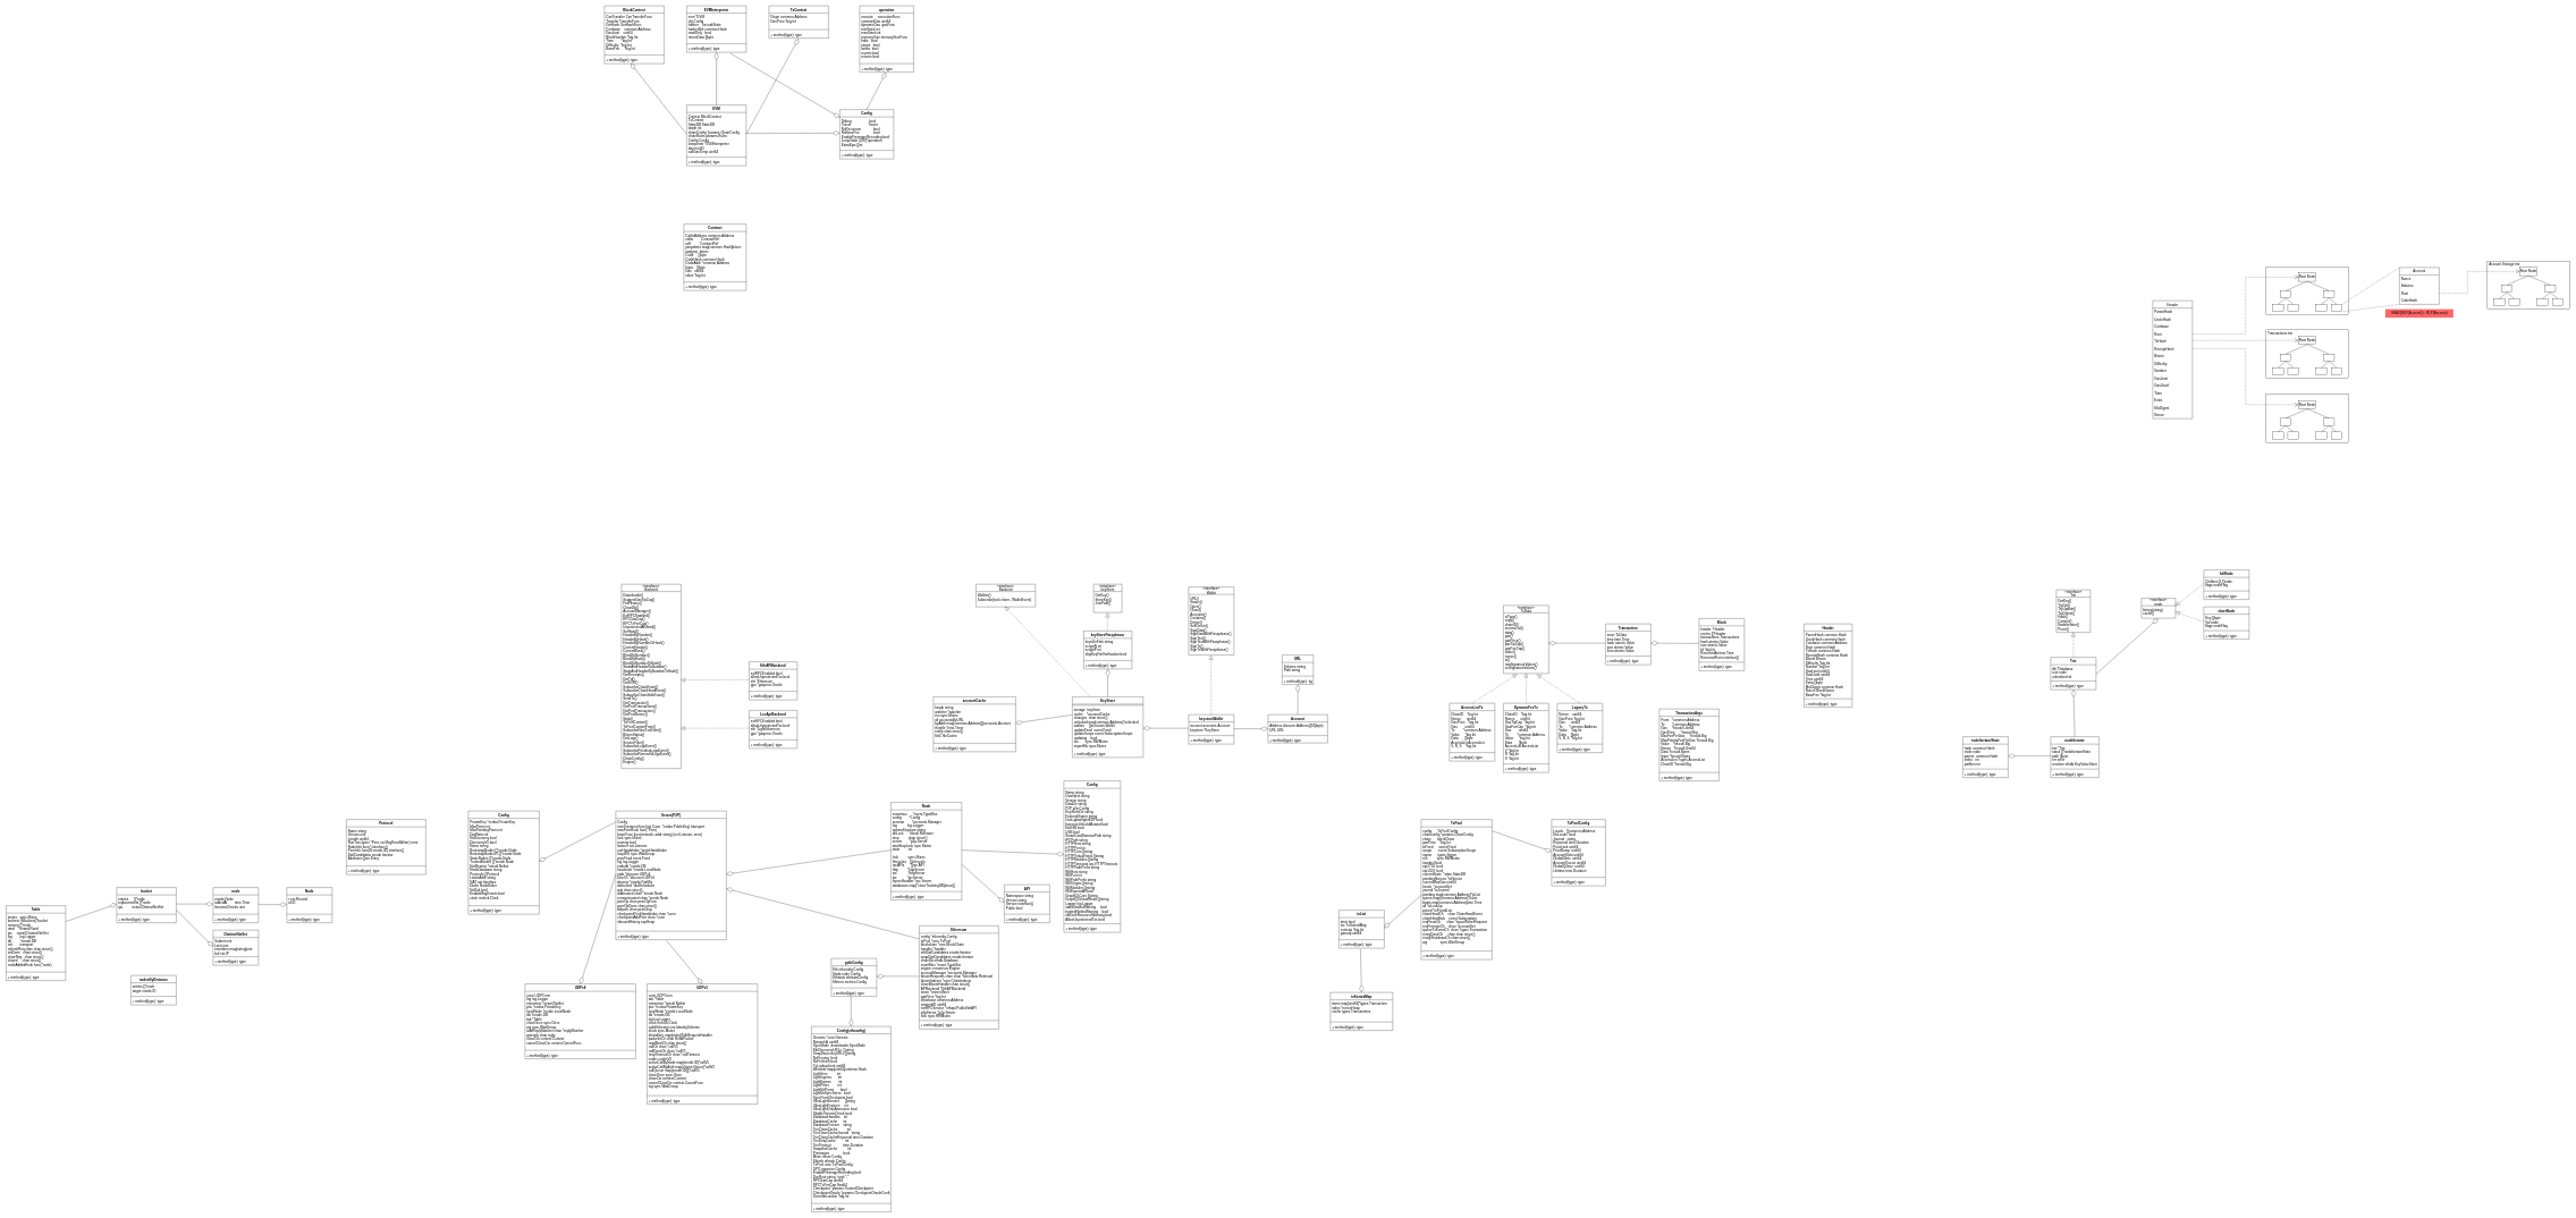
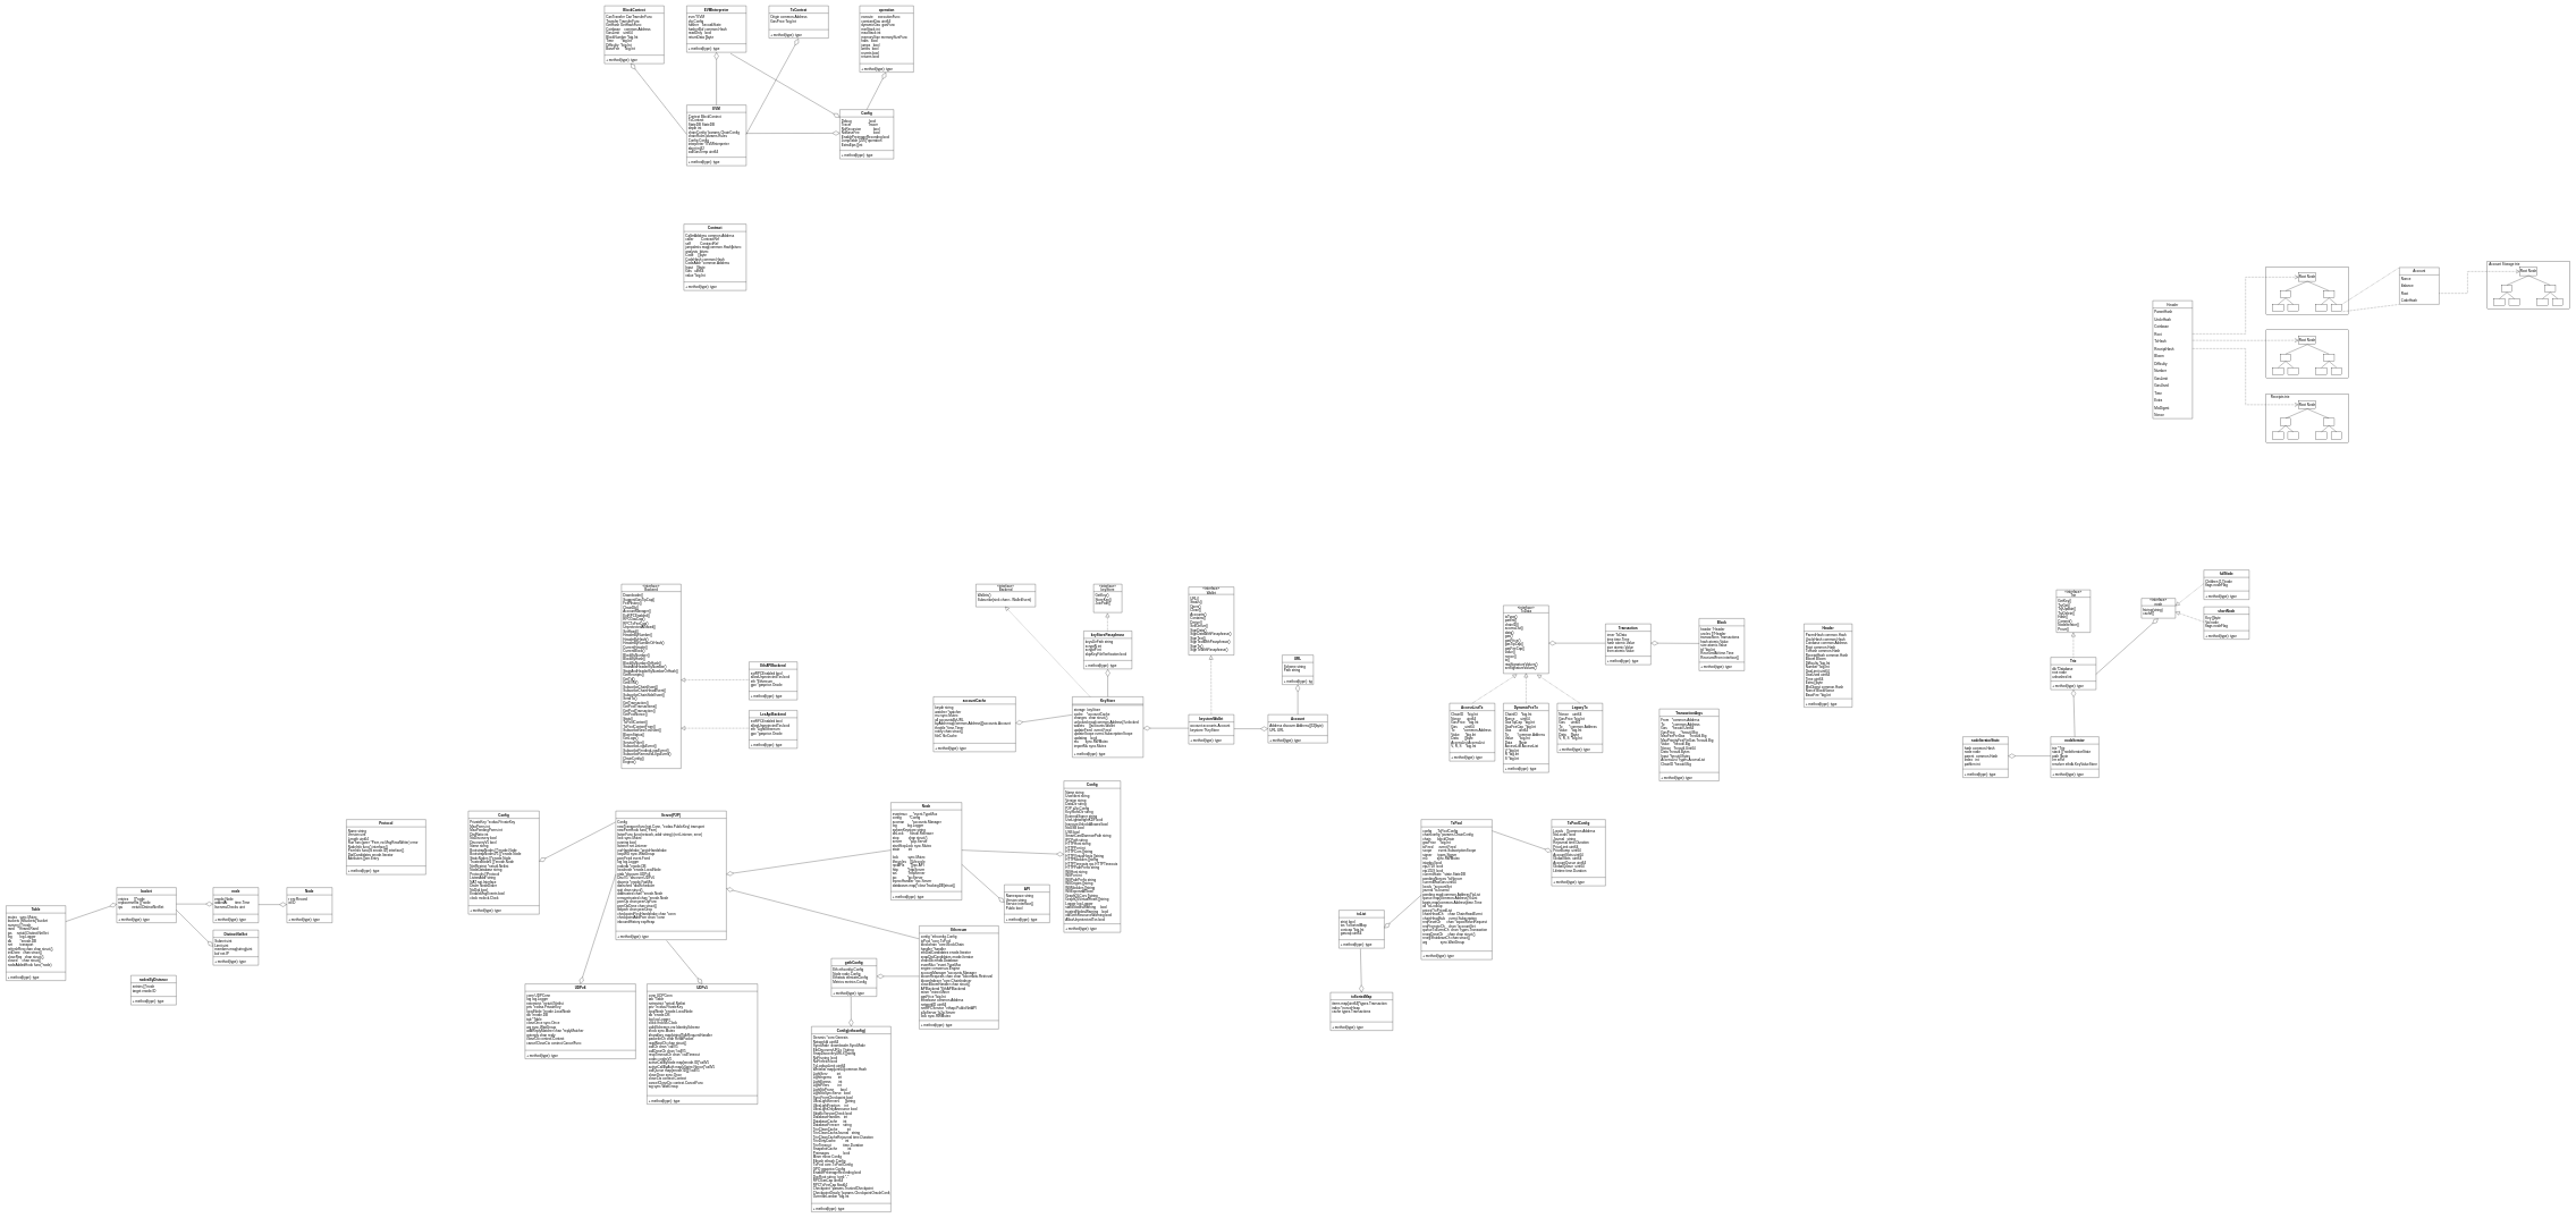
- <mxCell id="191" value="SHA3(RLP(Account)) : RLP(Account)" style="text;html=1;strokeColor=none;fillColor=#FF6666;align=center;verticalAlign=middle;whiteSpace=wrap;rounded=0;" parent="1" vertex="1"><mxGeometry x="8410" y="1090" width="240" height="30" as="geometry" /></mxCell>
- <mxCell id="17" value="Transactions trie" style="text;html=1;strokeColor=none;fillColor=none;align=center;verticalAlign=middle;whiteSpace=wrap;rounded=0;" parent="2" vertex="1"><mxGeometry width="99.211" height="22.174" as="geometry" /></mxCell>
+ <mxCell id="165" value="Receipts trie" style="text;html=1;strokeColor=none;fillColor=none;align=center;verticalAlign=middle;whiteSpace=wrap;rounded=0;" parent="150" vertex="1"><mxGeometry width="99.211" height="22.174" as="geometry" /></mxCell>
- <mxCell id="193" value="txType() &#10;copy()&#10;chainID()&#10;accessList()&#10;data()&#10;gas()&#10;gasPrice() &#10;gasTipCap() &#10;gasFeeCap()&#10;value()&#10;nonce()&#10;to()&#10;rawSignatureValues() &#10;setSignatureValues()" style="text;strokeColor=none;fillColor=none;align=left;verticalAlign=top;spacingLeft=4;spacingRight=4;overflow=hidden;rotatable=0;points=[[0,0.5],[1,0.5]];portConstraint=eastwest;" parent="192" vertex="1"><mxGeometry y="26" width="160" height="214" as="geometry" /></mxCell>
+ <mxCell id="193" value="txType() &#10;parent()&#10;chainID()&#10;accessList()&#10;data()&#10;gas()&#10;gasPrice() &#10;gasTipCap() &#10;gasFeeCap()&#10;value()&#10;nonce()&#10;to()&#10;rawSignatureValues() &#10;setSignatureValues()" style="text;strokeColor=none;fillColor=none;align=left;verticalAlign=top;spacingLeft=4;spacingRight=4;overflow=hidden;rotatable=0;points=[[0,0.5],[1,0.5]];portConstraint=eastwest;" parent="192" vertex="1"><mxGeometry y="26" width="160" height="214" as="geometry" /></mxCell>
